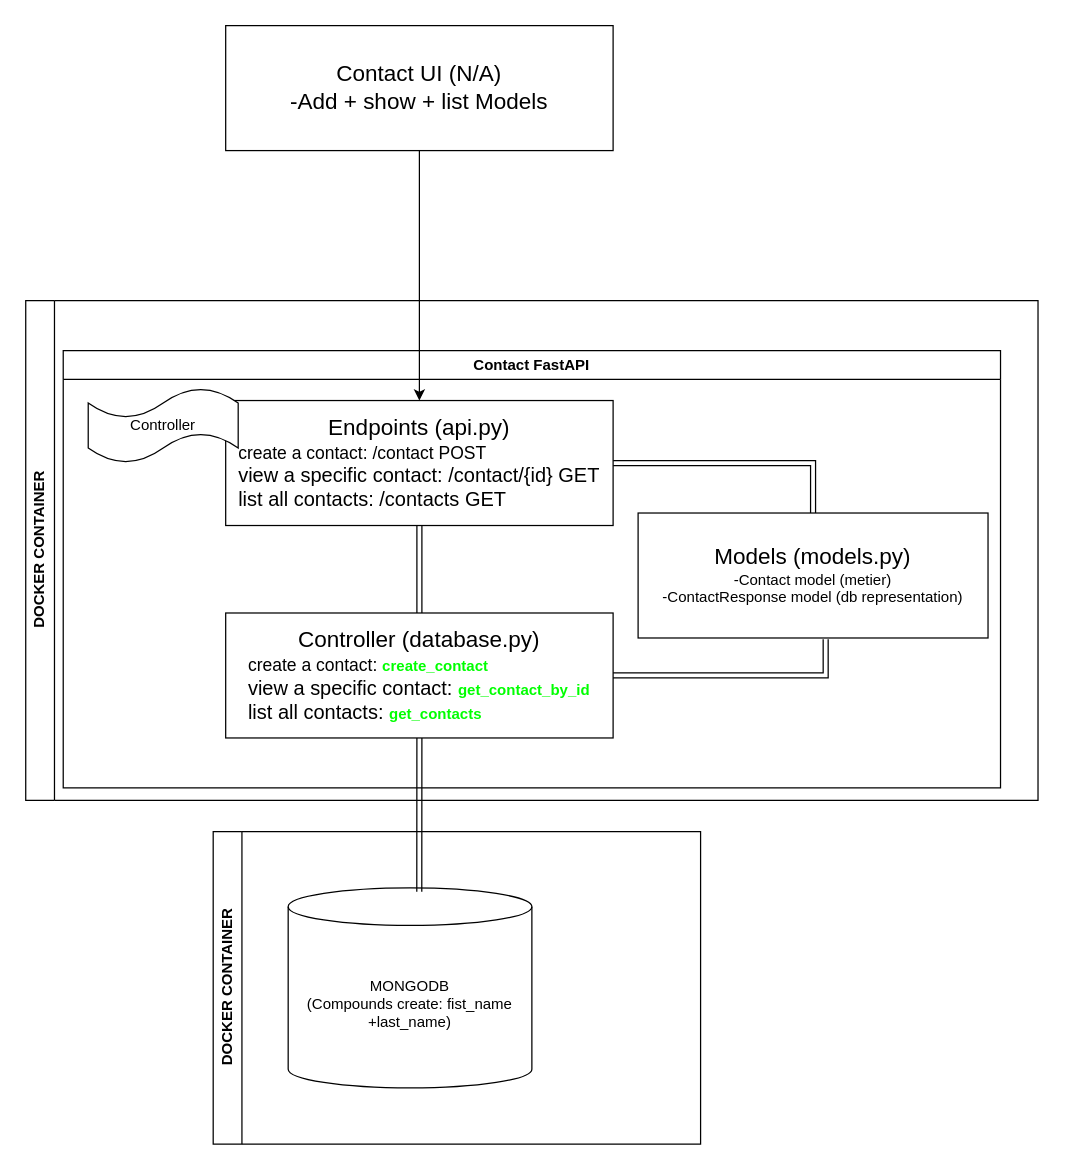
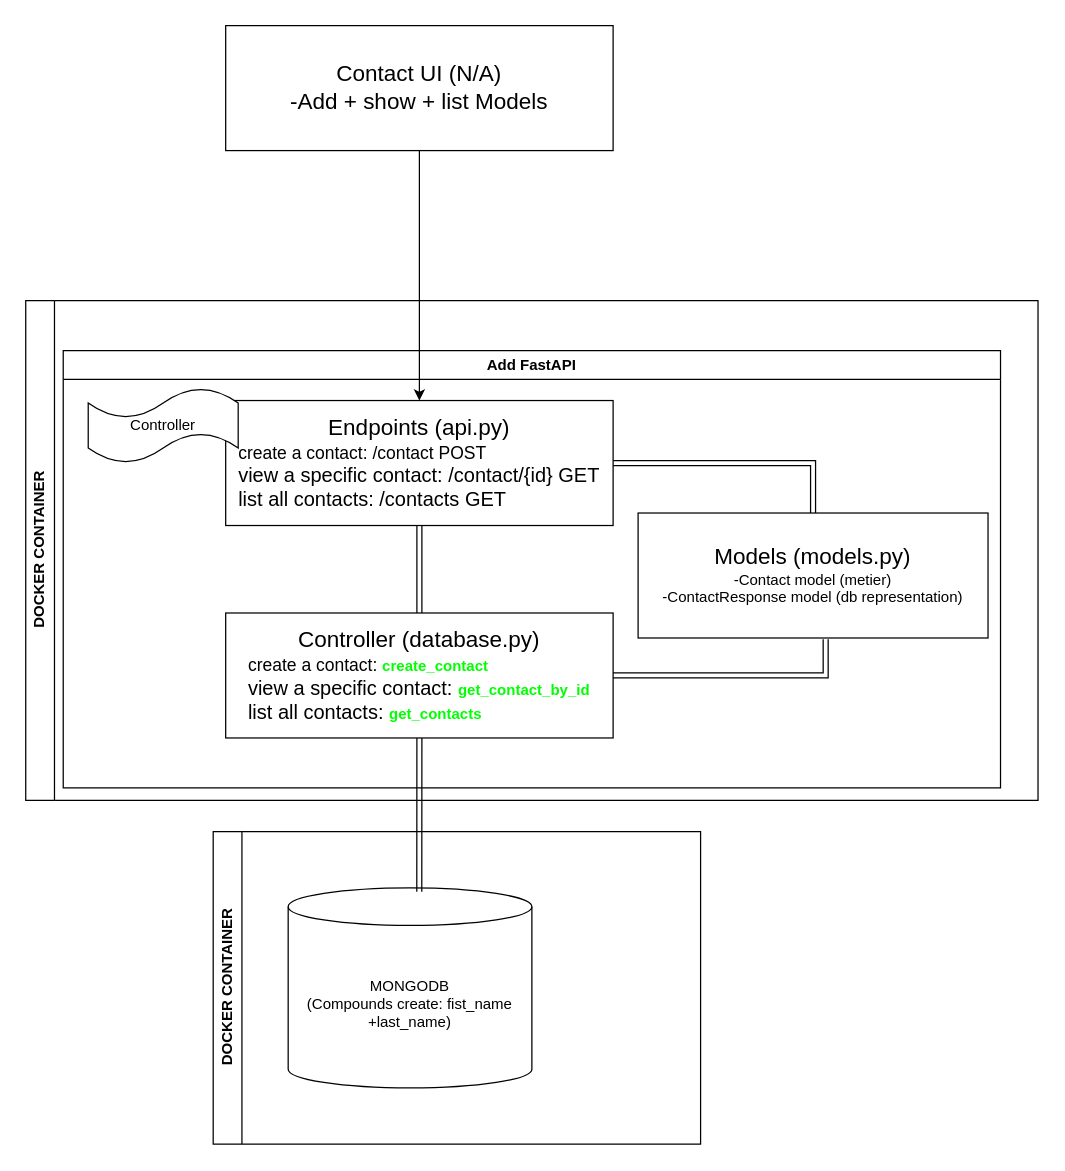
- <mxCell id="2" value="Contact FastAPI" style="swimlane;whiteSpace=wrap;html=1;" vertex="1" parent="1"><mxGeometry x="50" y="280" width="750" height="350" as="geometry" /></mxCell>
+ <mxCell id="2" value="Add FastAPI" style="swimlane;whiteSpace=wrap;html=1;" vertex="1" parent="1"><mxGeometry x="50" y="280" width="750" height="350" as="geometry" /></mxCell>
